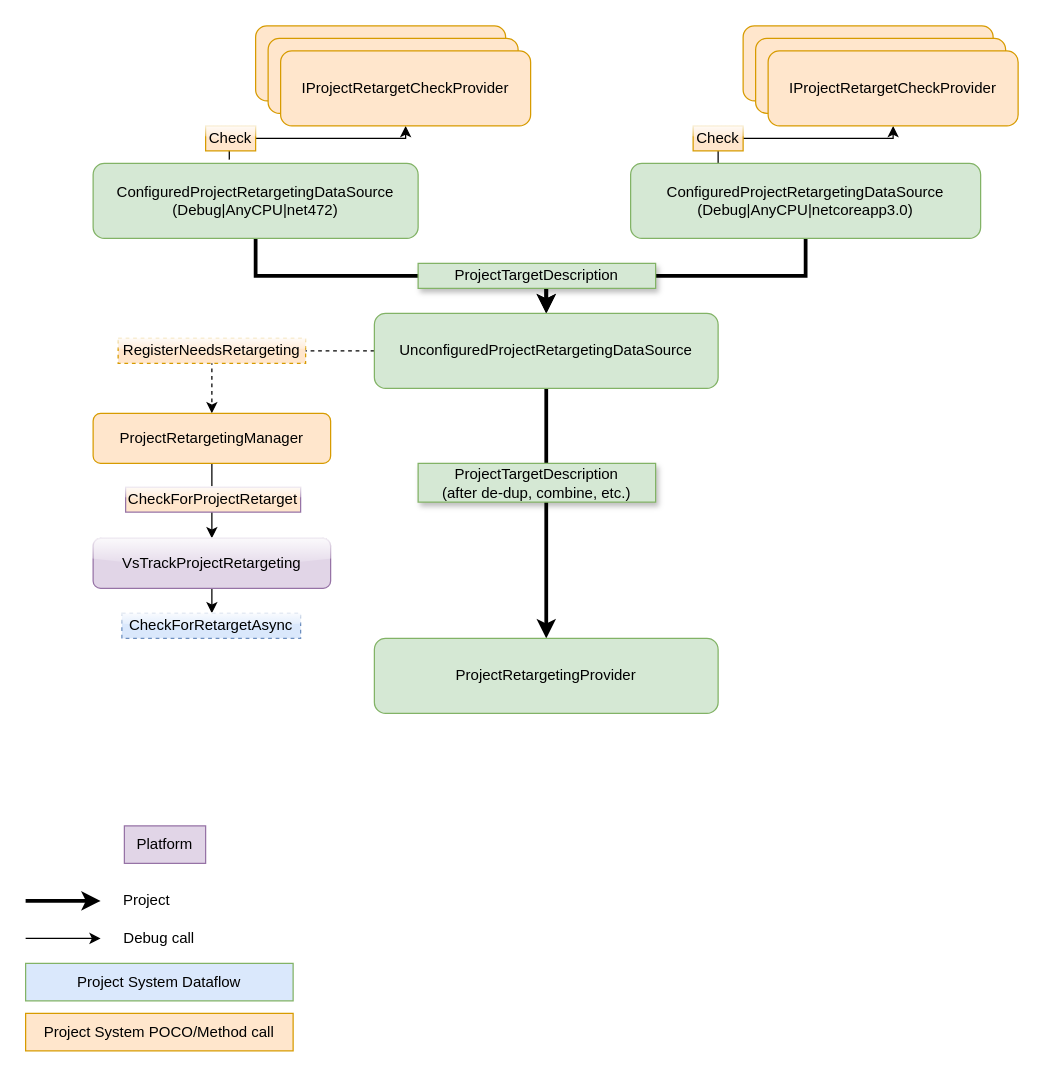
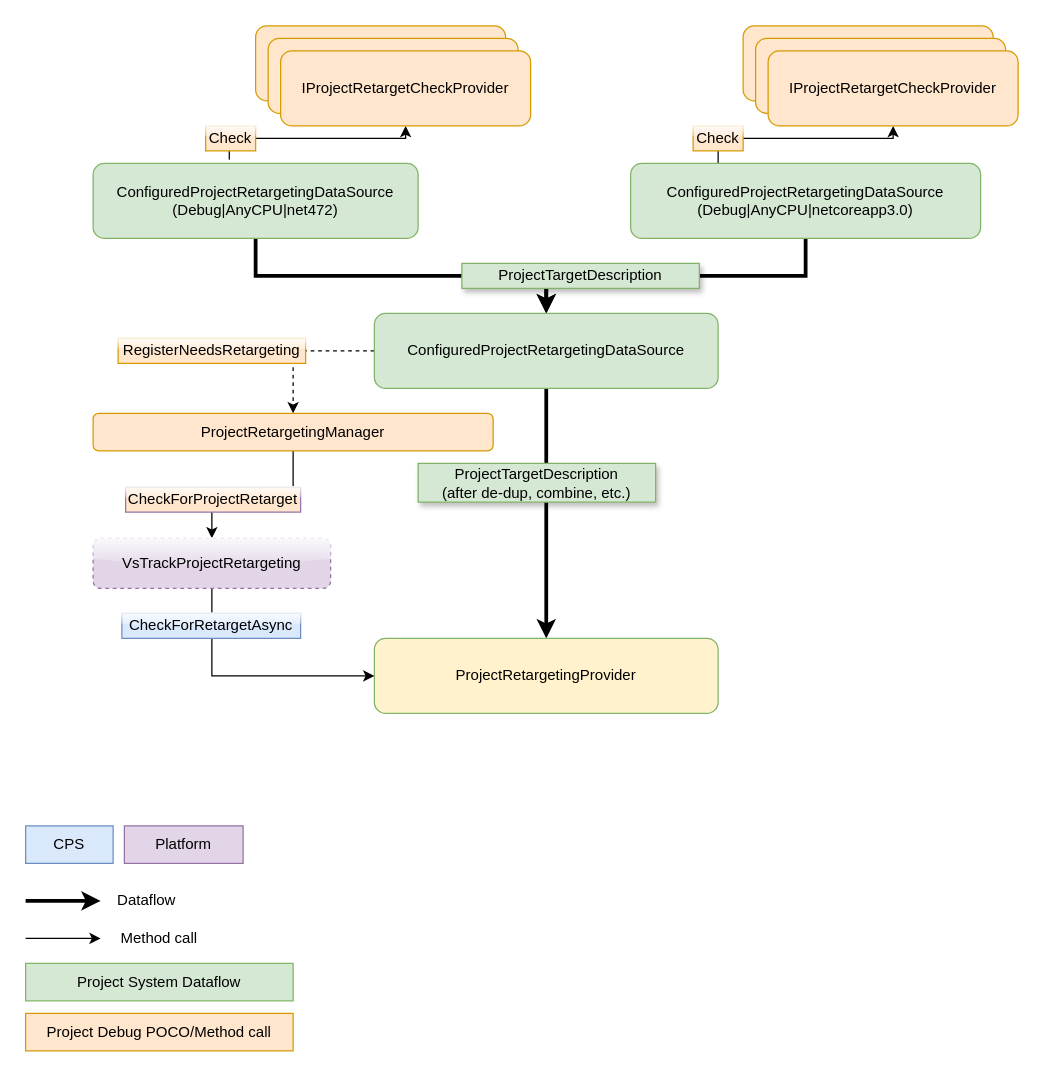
- <mxCell id="17" value="ProjectTargetDescription" style="rounded=0;whiteSpace=wrap;html=1;shadow=1;glass=0;comic=0;fillColor=#d5e8d4;strokeColor=#82b366;" vertex="1" parent="1"><mxGeometry x="334" y="210" width="190" height="20" as="geometry" /></mxCell>
+ <mxCell id="17" value="ProjectTargetDescription" style="rounded=0;whiteSpace=wrap;html=1;shadow=1;glass=0;comic=0;fillColor=#d5e8d4;strokeColor=#82b366;" vertex="1" parent="1"><mxGeometry x="369" y="210" width="190" height="20" as="geometry" /></mxCell>
- <mxCell id="23" value="RegisterNeedsRetargeting" style="rounded=0;whiteSpace=wrap;html=1;shadow=0;glass=1;comic=0;fillColor=#ffe6cc;strokeColor=#d79b00;dashed=1;" vertex="1" parent="1"><mxGeometry x="94" y="270" width="150" height="20" as="geometry" /></mxCell>
+ <mxCell id="23" value="RegisterNeedsRetargeting" style="rounded=0;whiteSpace=wrap;html=1;shadow=0;glass=1;comic=0;fillColor=#ffe6cc;strokeColor=#d79b00;" vertex="1" parent="1"><mxGeometry x="94" y="270" width="150" height="20" as="geometry" /></mxCell>
- <mxCell id="16" value="UnconfiguredProjectRetargetingDataSource" style="rounded=1;whiteSpace=wrap;html=1;shadow=0;glass=0;comic=0;fillColor=#d5e8d4;strokeColor=#82b366;" vertex="1" parent="1"><mxGeometry x="299" y="250" width="275" height="60" as="geometry" /></mxCell>
+ <mxCell id="16" value="ConfiguredProjectRetargetingDataSource" style="rounded=1;whiteSpace=wrap;html=1;shadow=0;glass=0;comic=0;fillColor=#d5e8d4;strokeColor=#82b366;" vertex="1" parent="1"><mxGeometry x="299" y="250" width="275" height="60" as="geometry" /></mxCell>
- <mxCell id="19" value="ProjectRetargetingManager" style="rounded=1;whiteSpace=wrap;html=1;shadow=0;glass=0;comic=0;fillColor=#ffe6cc;strokeColor=#d79b00;" vertex="1" parent="1"><mxGeometry x="74" y="330" width="190" height="40" as="geometry" /></mxCell>
+ <mxCell id="19" value="ProjectRetargetingManager" style="rounded=1;whiteSpace=wrap;html=1;shadow=0;glass=0;comic=0;fillColor=#ffe6cc;strokeColor=#d79b00;" vertex="1" parent="1"><mxGeometry x="74" y="330" width="320" height="30" as="geometry" /></mxCell>
- <mxCell id="22" value="VsTrackProjectRetargeting" style="rounded=1;whiteSpace=wrap;html=1;shadow=0;glass=1;comic=0;fillColor=#e1d5e7;strokeColor=#9673a6;" vertex="1" parent="1"><mxGeometry x="74" y="430" width="190" height="40" as="geometry" /></mxCell>
+ <mxCell id="22" value="VsTrackProjectRetargeting" style="rounded=1;whiteSpace=wrap;html=1;shadow=0;glass=1;comic=0;fillColor=#e1d5e7;strokeColor=#9673a6;dashed=1;" vertex="1" parent="1"><mxGeometry x="74" y="430" width="190" height="40" as="geometry" /></mxCell>
- <mxCell id="21" style="edgeStyle=orthogonalEdgeStyle;rounded=0;orthogonalLoop=1;jettySize=auto;html=1;exitX=0.5;exitY=1;exitDx=0;exitDy=0;" edge="1" parent="1" source="22" target="28"><mxGeometry relative="1" as="geometry" /></mxCell>
+ <mxCell id="21" style="edgeStyle=orthogonalEdgeStyle;rounded=0;orthogonalLoop=1;jettySize=auto;html=1;exitX=0.5;exitY=1;exitDx=0;exitDy=0;entryX=0;entryY=0.5;entryDx=0;entryDy=0;" edge="1" parent="1" source="22" target="20"><mxGeometry relative="1" as="geometry" /></mxCell>
- <mxCell id="28" value="CheckForRetargetAsync" style="rounded=0;whiteSpace=wrap;html=1;shadow=0;glass=1;comic=0;fillColor=#dae8fc;strokeColor=#6c8ebf;dashed=1;" vertex="1" parent="1"><mxGeometry x="97" y="490" width="143" height="20" as="geometry" /></mxCell>
+ <mxCell id="28" value="CheckForRetargetAsync" style="rounded=0;whiteSpace=wrap;html=1;shadow=0;glass=1;comic=0;fillColor=#dae8fc;strokeColor=#6c8ebf;" vertex="1" parent="1"><mxGeometry x="97" y="490" width="143" height="20" as="geometry" /></mxCell>
- <mxCell id="20" value="ProjectRetargetingProvider" style="rounded=1;whiteSpace=wrap;html=1;shadow=0;glass=0;comic=0;fillColor=#d5e8d4;strokeColor=#82b366;" vertex="1" parent="1"><mxGeometry x="299" y="510" width="275" height="60" as="geometry" /></mxCell>
+ <mxCell id="20" value="ProjectRetargetingProvider" style="rounded=1;whiteSpace=wrap;html=1;shadow=0;glass=0;comic=0;fillColor=#fff2cc;strokeColor=#82b366;" vertex="1" parent="1"><mxGeometry x="299" y="510" width="275" height="60" as="geometry" /></mxCell>
+ <mxCell id="29" value="CPS" style="rounded=0;whiteSpace=wrap;html=1;shadow=0;glass=0;comic=0;fillColor=#dae8fc;strokeColor=#6c8ebf;" vertex="1" parent="1"><mxGeometry x="20" y="660" width="70" height="30" as="geometry" /></mxCell>
- <mxCell id="30" value="Platform" style="rounded=0;whiteSpace=wrap;html=1;shadow=0;glass=0;comic=0;fillColor=#e1d5e7;strokeColor=#9673a6;" vertex="1" parent="1"><mxGeometry x="99" y="660" width="65" height="30" as="geometry" /></mxCell>
+ <mxCell id="30" value="Platform" style="rounded=0;whiteSpace=wrap;html=1;shadow=0;glass=0;comic=0;fillColor=#e1d5e7;strokeColor=#9673a6;" vertex="1" parent="1"><mxGeometry x="99" y="660" width="95" height="30" as="geometry" /></mxCell>
- <mxCell id="33" value="Project" style="text;html=1;strokeColor=none;fillColor=none;align=center;verticalAlign=middle;whiteSpace=wrap;rounded=0;shadow=0;glass=0;comic=0;" vertex="1" parent="1"><mxGeometry x="90" y="710" width="54" height="20" as="geometry" /></mxCell>
+ <mxCell id="33" value="Dataflow" style="text;html=1;strokeColor=none;fillColor=none;align=center;verticalAlign=middle;whiteSpace=wrap;rounded=0;shadow=0;glass=0;comic=0;" vertex="1" parent="1"><mxGeometry x="90" y="710" width="54" height="20" as="geometry" /></mxCell>
- <mxCell id="34" value="Debug call" style="text;html=1;strokeColor=none;fillColor=none;align=center;verticalAlign=middle;whiteSpace=wrap;rounded=0;shadow=0;glass=0;comic=0;" vertex="1" parent="1"><mxGeometry x="90" y="740" width="74" height="20" as="geometry" /></mxCell>
+ <mxCell id="34" value="Method call" style="text;html=1;strokeColor=none;fillColor=none;align=center;verticalAlign=middle;whiteSpace=wrap;rounded=0;shadow=0;glass=0;comic=0;" vertex="1" parent="1"><mxGeometry x="90" y="740" width="74" height="20" as="geometry" /></mxCell>
- <mxCell id="35" value="Project System Dataflow" style="rounded=0;whiteSpace=wrap;html=1;shadow=0;glass=0;comic=0;fillColor=#dae8fc;strokeColor=#82b366;" vertex="1" parent="1"><mxGeometry x="20" y="770" width="214" height="30" as="geometry" /></mxCell>
+ <mxCell id="35" value="Project System Dataflow" style="rounded=0;whiteSpace=wrap;html=1;shadow=0;glass=0;comic=0;fillColor=#d5e8d4;strokeColor=#82b366;" vertex="1" parent="1"><mxGeometry x="20" y="770" width="214" height="30" as="geometry" /></mxCell>
- <mxCell id="36" value="Project System POCO/Method call" style="rounded=0;whiteSpace=wrap;html=1;shadow=0;glass=0;comic=0;fillColor=#ffe6cc;strokeColor=#d79b00;" vertex="1" parent="1"><mxGeometry x="20" y="810" width="214" height="30" as="geometry" /></mxCell>
+ <mxCell id="36" value="Project Debug POCO/Method call" style="rounded=0;whiteSpace=wrap;html=1;shadow=0;glass=0;comic=0;fillColor=#ffe6cc;strokeColor=#d79b00;" vertex="1" parent="1"><mxGeometry x="20" y="810" width="214" height="30" as="geometry" /></mxCell>
